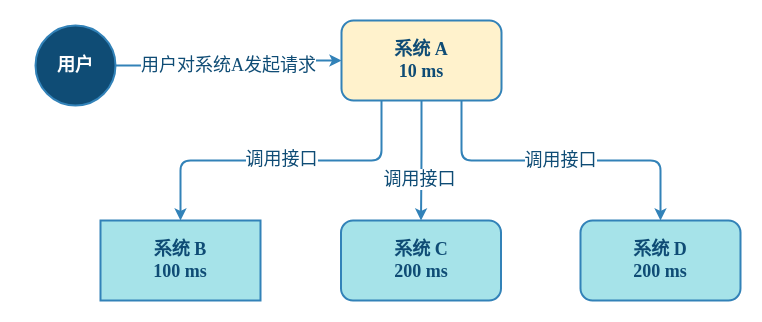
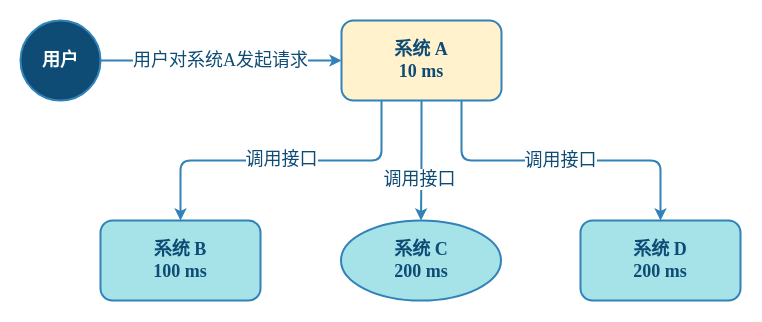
- <mxCell id="14" value="用户" style="ellipse;whiteSpace=wrap;html=1;aspect=fixed;rounded=1;shadow=0;strokeColor=#3282B8;strokeWidth=2;align=center;verticalAlign=middle;fontFamily=Comic Sans MS;fontSize=18;fontColor=#FFFFFF;fillColor=#0F4C75;fontStyle=1" parent="1" vertex="1"><mxGeometry x="35" y="25" width="80" height="80" as="geometry" /></mxCell>
+ <mxCell id="14" value="用户" style="ellipse;whiteSpace=wrap;html=1;aspect=fixed;rounded=1;shadow=0;strokeColor=#3282B8;strokeWidth=2;align=center;verticalAlign=middle;fontFamily=Comic Sans MS;fontSize=18;fontColor=#FFFFFF;fillColor=#0F4C75;fontStyle=1" parent="1" vertex="1"><mxGeometry x="20" y="20" width="80" height="80" as="geometry" /></mxCell>
- <mxCell id="9" value="系统 B&lt;br&gt;100 ms" style="whiteSpace=wrap;html=1;shadow=0;strokeColor=#3282B8;strokeWidth=2;align=center;verticalAlign=middle;fontFamily=Comic Sans MS;fontSize=18;fontColor=#0F4C75;fillColor=#A6E3E9;fontStyle=1;rounded=0;" parent="1" vertex="1"><mxGeometry x="100" y="220" width="160" height="80" as="geometry" /></mxCell>
+ <mxCell id="9" value="系统 B&lt;br&gt;100 ms" style="rounded=1;whiteSpace=wrap;html=1;shadow=0;strokeColor=#3282B8;strokeWidth=2;align=center;verticalAlign=middle;fontFamily=Comic Sans MS;fontSize=18;fontColor=#0F4C75;fillColor=#A6E3E9;fontStyle=1" parent="1" vertex="1"><mxGeometry x="100" y="220" width="160" height="80" as="geometry" /></mxCell>
- <mxCell id="10" value="系统 C&lt;br&gt;200 ms" style="rounded=1;whiteSpace=wrap;html=1;shadow=0;strokeColor=#3282B8;strokeWidth=2;align=center;verticalAlign=middle;fontFamily=Comic Sans MS;fontSize=18;fontColor=#0F4C75;fillColor=#A6E3E9;fontStyle=1" parent="1" vertex="1"><mxGeometry x="340.5" y="220" width="160" height="80" as="geometry" /></mxCell>
+ <mxCell id="10" value="系统 C&lt;br&gt;200 ms" style="ellipse;whiteSpace=wrap;html=1;shadow=0;strokeColor=#3282B8;strokeWidth=2;align=center;verticalAlign=middle;fontFamily=Comic Sans MS;fontSize=18;fontColor=#0F4C75;fillColor=#A6E3E9;fontStyle=1;" parent="1" vertex="1"><mxGeometry x="340.5" y="220" width="160" height="80" as="geometry" /></mxCell>
